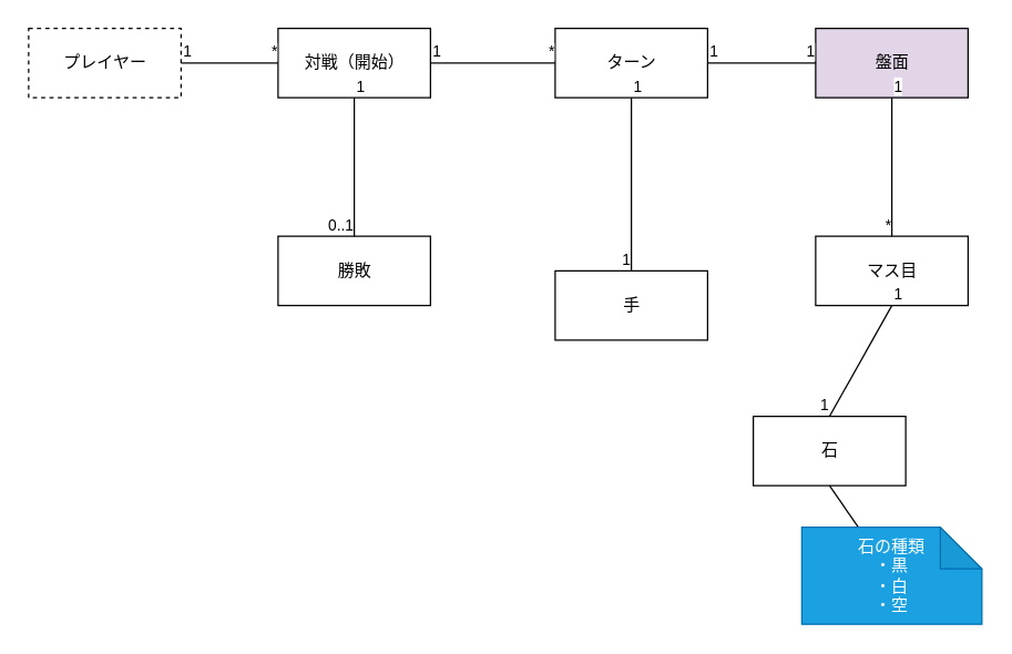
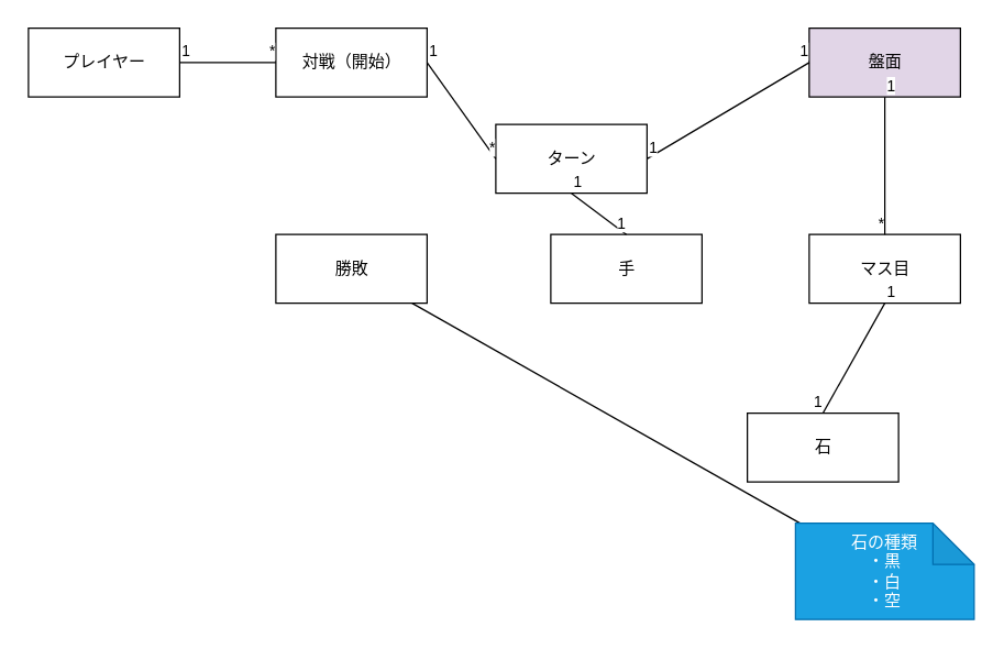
- <mxCell id="2" value="プレイヤー" style="html=1;dashed=1;" vertex="1" parent="1"><mxGeometry x="20" y="20" width="110" height="50" as="geometry" /></mxCell>
+ <mxCell id="2" value="プレイヤー" style="html=1;" vertex="1" parent="1"><mxGeometry x="20" y="20" width="110" height="50" as="geometry" /></mxCell>
- <mxCell id="15" value="ターン" style="html=1;" vertex="1" parent="1"><mxGeometry x="400" y="20" width="110" height="50" as="geometry" /></mxCell>
+ <mxCell id="15" value="ターン" style="html=1;" vertex="1" parent="1"><mxGeometry x="360" y="90" width="110" height="50" as="geometry" /></mxCell>
- <mxCell id="12" value="" style="endArrow=none;html=1;exitX=0.5;exitY=1;exitDx=0;exitDy=0;entryX=0.5;entryY=0;entryDx=0;entryDy=0;" edge="1" parent="1" source="3" target="4"><mxGeometry relative="1" as="geometry"><mxPoint x="140" y="55" as="sourcePoint" /><mxPoint x="210" y="55" as="targetPoint" /></mxGeometry></mxCell>
- <mxCell id="13" value="1" style="edgeLabel;resizable=0;html=1;align=left;verticalAlign=bottom;" connectable="0" vertex="1" parent="12"><mxGeometry x="-1" relative="1" as="geometry" /></mxCell>
- <mxCell id="14" value="0..1" style="edgeLabel;resizable=0;html=1;align=right;verticalAlign=bottom;" connectable="0" vertex="1" parent="12"><mxGeometry x="1" relative="1" as="geometry" /></mxCell>
- <mxCell id="29" value="手" style="html=1;" vertex="1" parent="1"><mxGeometry x="400" y="195" width="110" height="50" as="geometry" /></mxCell>
+ <mxCell id="29" value="手" style="html=1;" vertex="1" parent="1"><mxGeometry x="400" y="170" width="110" height="50" as="geometry" /></mxCell>
- <mxCell id="7" style="edgeStyle=none;html=1;entryX=0.5;entryY=1;entryDx=0;entryDy=0;endArrow=none;endFill=0;" edge="1" parent="1" source="8" target="6"><mxGeometry relative="1" as="geometry" /></mxCell>
+ <mxCell id="7" style="edgeStyle=none;html=1;endArrow=none;endFill=0;" edge="1" parent="1" source="8" target="4"><mxGeometry relative="1" as="geometry" /></mxCell>
